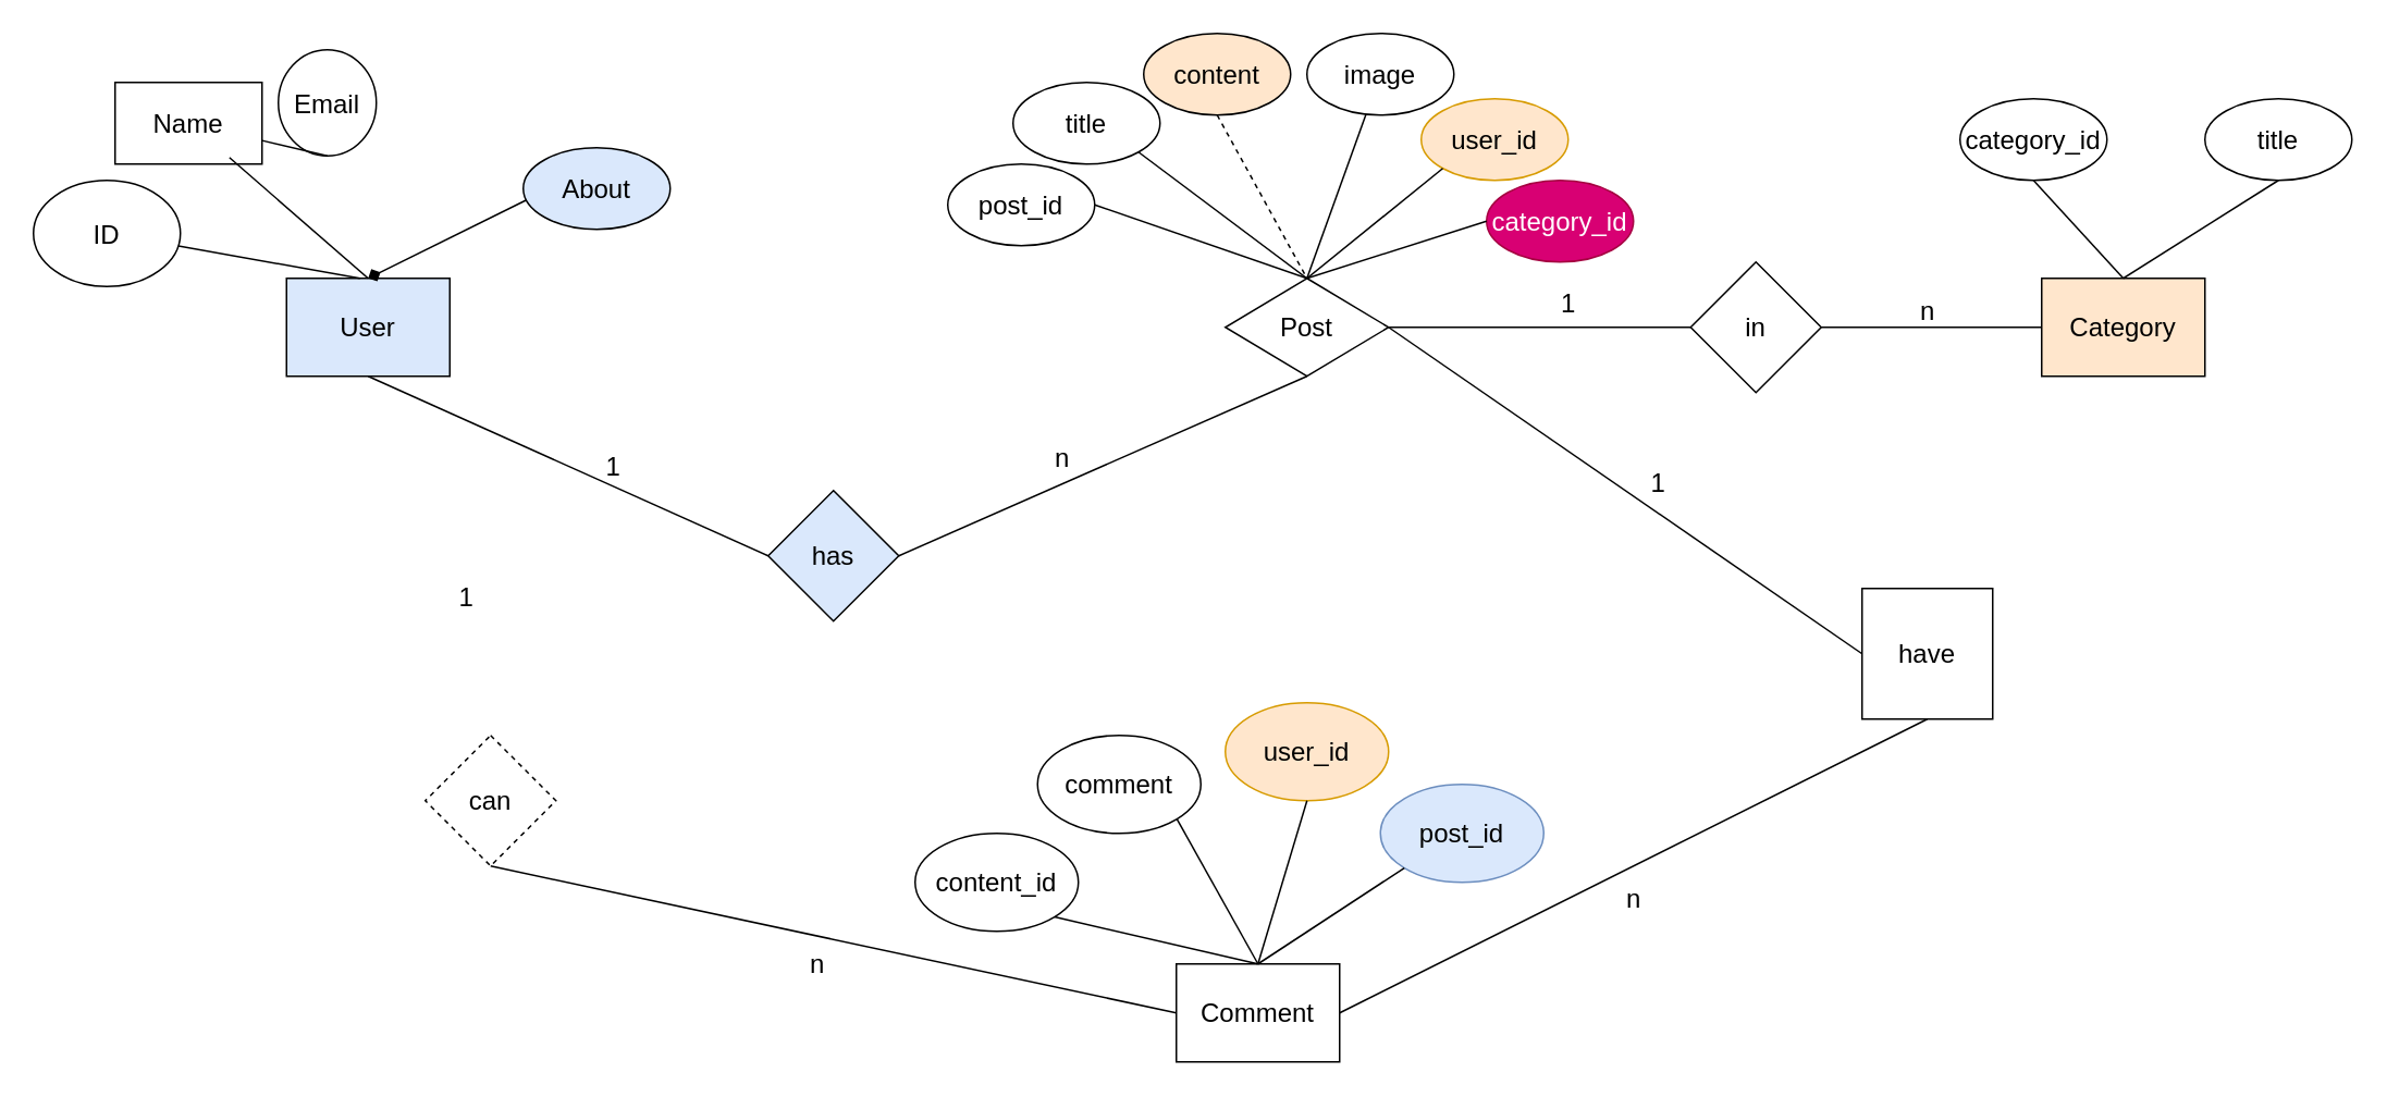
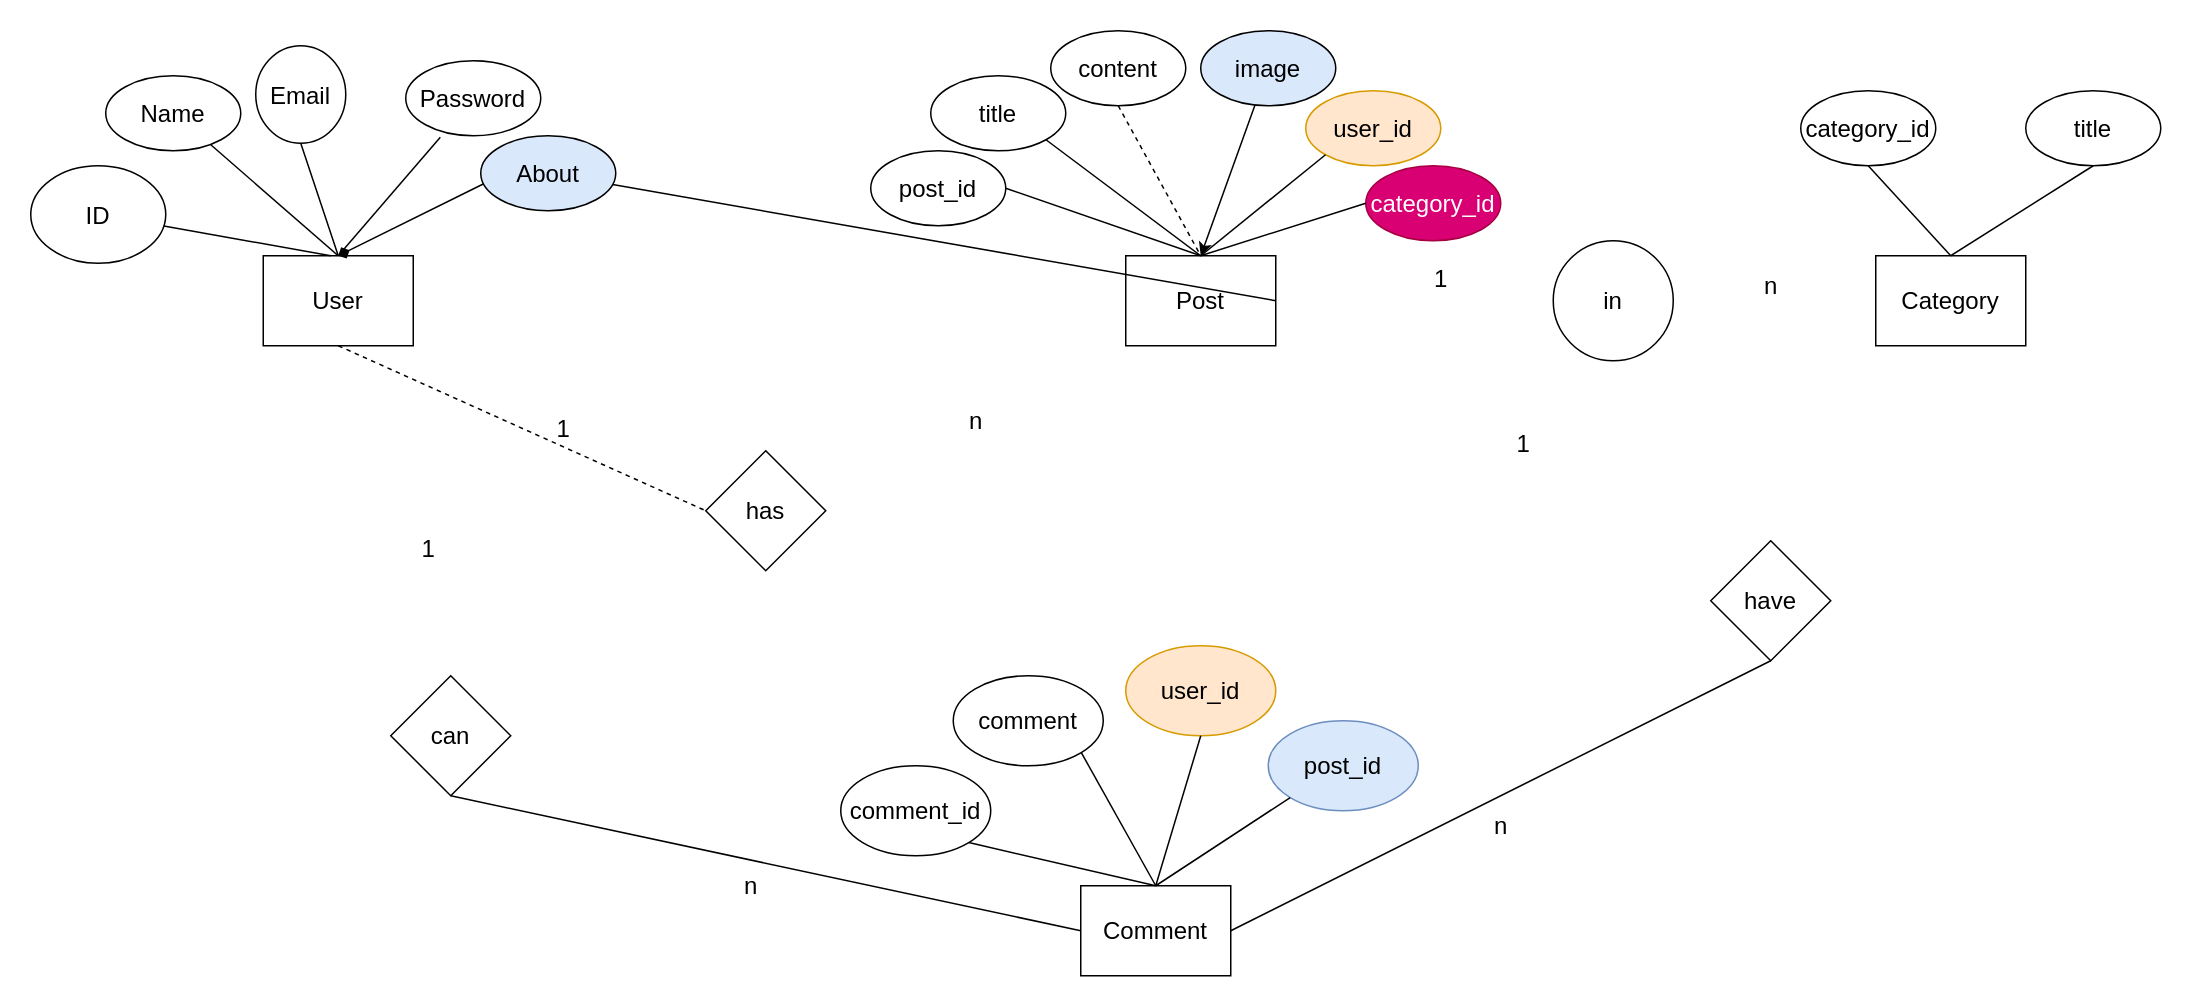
- <mxCell id="16" value="content" style="ellipse;whiteSpace=wrap;html=1;fontSize=16;fillColor=#ffe6cc;" vertex="1" parent="1"><mxGeometry x="700" y="20" width="90" height="50" as="geometry" /></mxCell>
+ <mxCell id="16" value="content" style="ellipse;whiteSpace=wrap;html=1;fontSize=16;" vertex="1" parent="1"><mxGeometry x="700" y="20" width="90" height="50" as="geometry" /></mxCell>
- <mxCell id="18" value="image" style="ellipse;whiteSpace=wrap;html=1;fontSize=16;" vertex="1" parent="1"><mxGeometry x="800" y="20" width="90" height="50" as="geometry" /></mxCell>
+ <mxCell id="18" value="image" style="ellipse;whiteSpace=wrap;html=1;fontSize=16;fillColor=#dae8fc;" vertex="1" parent="1"><mxGeometry x="800" y="20" width="90" height="50" as="geometry" /></mxCell>
+ <mxCell id="6" value="Password" style="ellipse;whiteSpace=wrap;html=1;fontSize=16;" vertex="1" parent="1"><mxGeometry x="270" y="40" width="90" height="50" as="geometry" /></mxCell>
- <mxCell id="4" value="Name" style="whiteSpace=wrap;html=1;fontSize=16;rounded=0;" vertex="1" parent="1"><mxGeometry x="70" y="50" width="90" height="50" as="geometry" /></mxCell>
+ <mxCell id="4" value="Name" style="ellipse;whiteSpace=wrap;html=1;fontSize=16;" vertex="1" parent="1"><mxGeometry x="70" y="50" width="90" height="50" as="geometry" /></mxCell>
- <mxCell id="10" value="" style="endArrow=none;html=1;rounded=0;fontSize=16;exitX=0.5;exitY=1;exitDx=0;exitDy=0;" edge="1" parent="1" source="5" target="4"><mxGeometry width="50" height="50" relative="1" as="geometry"><mxPoint x="126.571" y="164.572" as="sourcePoint" /><mxPoint x="237" y="190" as="targetPoint" /></mxGeometry></mxCell>
+ <mxCell id="10" value="" style="endArrow=none;html=1;rounded=0;fontSize=16;entryX=0.5;entryY=0;entryDx=0;entryDy=0;exitX=0.5;exitY=1;exitDx=0;exitDy=0;" edge="1" parent="1" source="5" target="2"><mxGeometry width="50" height="50" relative="1" as="geometry"><mxPoint x="126.571" y="164.572" as="sourcePoint" /><mxPoint x="237" y="190" as="targetPoint" /></mxGeometry></mxCell>
+ <mxCell id="11" value="" style="endArrow=none;html=1;rounded=0;fontSize=16;entryX=0.5;entryY=0;entryDx=0;entryDy=0;exitX=0.256;exitY=1.02;exitDx=0;exitDy=0;exitPerimeter=0;" edge="1" parent="1" source="6" target="2"><mxGeometry width="50" height="50" relative="1" as="geometry"><mxPoint x="136.571" y="174.572" as="sourcePoint" /><mxPoint x="247" y="200" as="targetPoint" /></mxGeometry></mxCell>
- <mxCell id="22" value="" style="endArrow=none;html=1;rounded=0;fontSize=16;entryX=0.5;entryY=0;entryDx=0;entryDy=0;" edge="1" parent="1" source="18" target="13"><mxGeometry width="50" height="50" relative="1" as="geometry"><mxPoint x="730" y="300" as="sourcePoint" /><mxPoint x="780" y="250" as="targetPoint" /></mxGeometry></mxCell>
+ <mxCell id="22" value="" style="endArrow=classic;html=1;rounded=0;fontSize=16;entryX=0.5;entryY=0;entryDx=0;entryDy=0;" edge="1" parent="1" source="18" target="13"><mxGeometry width="50" height="50" relative="1" as="geometry"><mxPoint x="730" y="300" as="sourcePoint" /><mxPoint x="780" y="250" as="targetPoint" /></mxGeometry></mxCell>
- <mxCell id="2" value="&lt;font style=&quot;font-size: 16px;&quot;&gt;User&lt;/font&gt;" style="rounded=0;whiteSpace=wrap;html=1;fillColor=#dae8fc;" vertex="1" parent="1"><mxGeometry x="175" y="170" width="100" height="60" as="geometry" /></mxCell>
+ <mxCell id="2" value="&lt;font style=&quot;font-size: 16px;&quot;&gt;User&lt;/font&gt;" style="rounded=0;whiteSpace=wrap;html=1;" vertex="1" parent="1"><mxGeometry x="175" y="170" width="100" height="60" as="geometry" /></mxCell>
- <mxCell id="13" value="&lt;font style=&quot;font-size: 16px;&quot;&gt;Post&lt;/font&gt;" style="rhombus;whiteSpace=wrap;html=1;" vertex="1" parent="1"><mxGeometry x="750" y="170" width="100" height="60" as="geometry" /></mxCell>
+ <mxCell id="13" value="&lt;font style=&quot;font-size: 16px;&quot;&gt;Post&lt;/font&gt;" style="rounded=0;whiteSpace=wrap;html=1;" vertex="1" parent="1"><mxGeometry x="750" y="170" width="100" height="60" as="geometry" /></mxCell>
- <mxCell id="53" value="" style="endArrow=none;html=1;rounded=0;fontSize=16;exitX=1;exitY=0.5;exitDx=0;exitDy=0;entryX=0;entryY=0.5;entryDx=0;entryDy=0;" edge="1" parent="1" source="13" target="52"><mxGeometry width="50" height="50" relative="1" as="geometry"><mxPoint x="1110" y="440" as="sourcePoint" /><mxPoint x="1160" y="390" as="targetPoint" /></mxGeometry></mxCell>
+ <mxCell id="53" value="" style="endArrow=none;html=1;rounded=0;fontSize=16;exitX=1;exitY=0.5;exitDx=0;exitDy=0;" edge="1" parent="1" source="13" target="7"><mxGeometry width="50" height="50" relative="1" as="geometry"><mxPoint x="1110" y="440" as="sourcePoint" /><mxPoint x="1160" y="390" as="targetPoint" /></mxGeometry></mxCell>
- <mxCell id="52" value="in" style="rhombus;whiteSpace=wrap;html=1;fontSize=16;" vertex="1" parent="1"><mxGeometry x="1035" y="160" width="80" height="80" as="geometry" /></mxCell>
+ <mxCell id="52" value="in" style="ellipse;whiteSpace=wrap;html=1;fontSize=16;" vertex="1" parent="1"><mxGeometry x="1035" y="160" width="80" height="80" as="geometry" /></mxCell>
- <mxCell id="54" value="" style="endArrow=none;html=1;rounded=0;fontSize=16;exitX=1;exitY=0.5;exitDx=0;exitDy=0;entryX=0;entryY=0.5;entryDx=0;entryDy=0;" edge="1" parent="1" source="52" target="47"><mxGeometry width="50" height="50" relative="1" as="geometry"><mxPoint x="1110" y="440" as="sourcePoint" /><mxPoint x="1160" y="390" as="targetPoint" /></mxGeometry></mxCell>
- <mxCell id="47" value="&lt;font style=&quot;font-size: 16px;&quot;&gt;Category&lt;/font&gt;" style="rounded=0;whiteSpace=wrap;html=1;fillColor=#ffe6cc;" vertex="1" parent="1"><mxGeometry x="1250" y="170" width="100" height="60" as="geometry" /></mxCell>
+ <mxCell id="47" value="&lt;font style=&quot;font-size: 16px;&quot;&gt;Category&lt;/font&gt;" style="rounded=0;whiteSpace=wrap;html=1;" vertex="1" parent="1"><mxGeometry x="1250" y="170" width="100" height="60" as="geometry" /></mxCell>
- <mxCell id="26" value="" style="endArrow=none;html=1;rounded=0;fontSize=16;exitX=0.5;exitY=1;exitDx=0;exitDy=0;entryX=1;entryY=0.5;entryDx=0;entryDy=0;" edge="1" parent="1" source="13" target="24"><mxGeometry width="50" height="50" relative="1" as="geometry"><mxPoint x="760" y="330" as="sourcePoint" /><mxPoint x="810" y="280" as="targetPoint" /></mxGeometry></mxCell>
- <mxCell id="25" value="" style="endArrow=none;html=1;rounded=0;fontSize=16;exitX=0.5;exitY=1;exitDx=0;exitDy=0;entryX=0;entryY=0.5;entryDx=0;entryDy=0;" edge="1" parent="1" source="2" target="24"><mxGeometry width="50" height="50" relative="1" as="geometry"><mxPoint x="750" y="320" as="sourcePoint" /><mxPoint x="800" y="270" as="targetPoint" /></mxGeometry></mxCell>
+ <mxCell id="25" value="" style="endArrow=none;html=1;rounded=0;fontSize=16;exitX=0.5;exitY=1;exitDx=0;exitDy=0;entryX=0;entryY=0.5;entryDx=0;entryDy=0;dashed=1;" edge="1" parent="1" source="2" target="24"><mxGeometry width="50" height="50" relative="1" as="geometry"><mxPoint x="750" y="320" as="sourcePoint" /><mxPoint x="800" y="270" as="targetPoint" /></mxGeometry></mxCell>
- <mxCell id="43" value="" style="endArrow=none;html=1;rounded=0;fontSize=16;exitX=1;exitY=0.5;exitDx=0;exitDy=0;entryX=0;entryY=0.5;entryDx=0;entryDy=0;" edge="1" parent="1" source="13" target="42"><mxGeometry width="50" height="50" relative="1" as="geometry"><mxPoint x="750" y="440" as="sourcePoint" /><mxPoint x="800" y="390" as="targetPoint" /></mxGeometry></mxCell>
- <mxCell id="24" value="has" style="rhombus;whiteSpace=wrap;html=1;fontSize=16;fillColor=#dae8fc;" vertex="1" parent="1"><mxGeometry x="470" y="300" width="80" height="80" as="geometry" /></mxCell>
+ <mxCell id="24" value="has" style="rhombus;whiteSpace=wrap;html=1;fontSize=16;" vertex="1" parent="1"><mxGeometry x="470" y="300" width="80" height="80" as="geometry" /></mxCell>
- <mxCell id="42" value="have" style="whiteSpace=wrap;html=1;fontSize=16;rounded=0;" vertex="1" parent="1"><mxGeometry x="1140" y="360" width="80" height="80" as="geometry" /></mxCell>
+ <mxCell id="42" value="have" style="rhombus;whiteSpace=wrap;html=1;fontSize=16;" vertex="1" parent="1"><mxGeometry x="1140" y="360" width="80" height="80" as="geometry" /></mxCell>
- <mxCell id="38" value="can" style="rhombus;whiteSpace=wrap;html=1;fontSize=16;dashed=1;" vertex="1" parent="1"><mxGeometry x="260" y="450" width="80" height="80" as="geometry" /></mxCell>
+ <mxCell id="38" value="can" style="rhombus;whiteSpace=wrap;html=1;fontSize=16;" vertex="1" parent="1"><mxGeometry x="260" y="450" width="80" height="80" as="geometry" /></mxCell>
- <mxCell id="30" value="content_id" style="ellipse;whiteSpace=wrap;html=1;fontSize=16;" vertex="1" parent="1"><mxGeometry x="560" y="510" width="100" height="60" as="geometry" /></mxCell>
+ <mxCell id="30" value="comment_id" style="ellipse;whiteSpace=wrap;html=1;fontSize=16;" vertex="1" parent="1"><mxGeometry x="560" y="510" width="100" height="60" as="geometry" /></mxCell>
